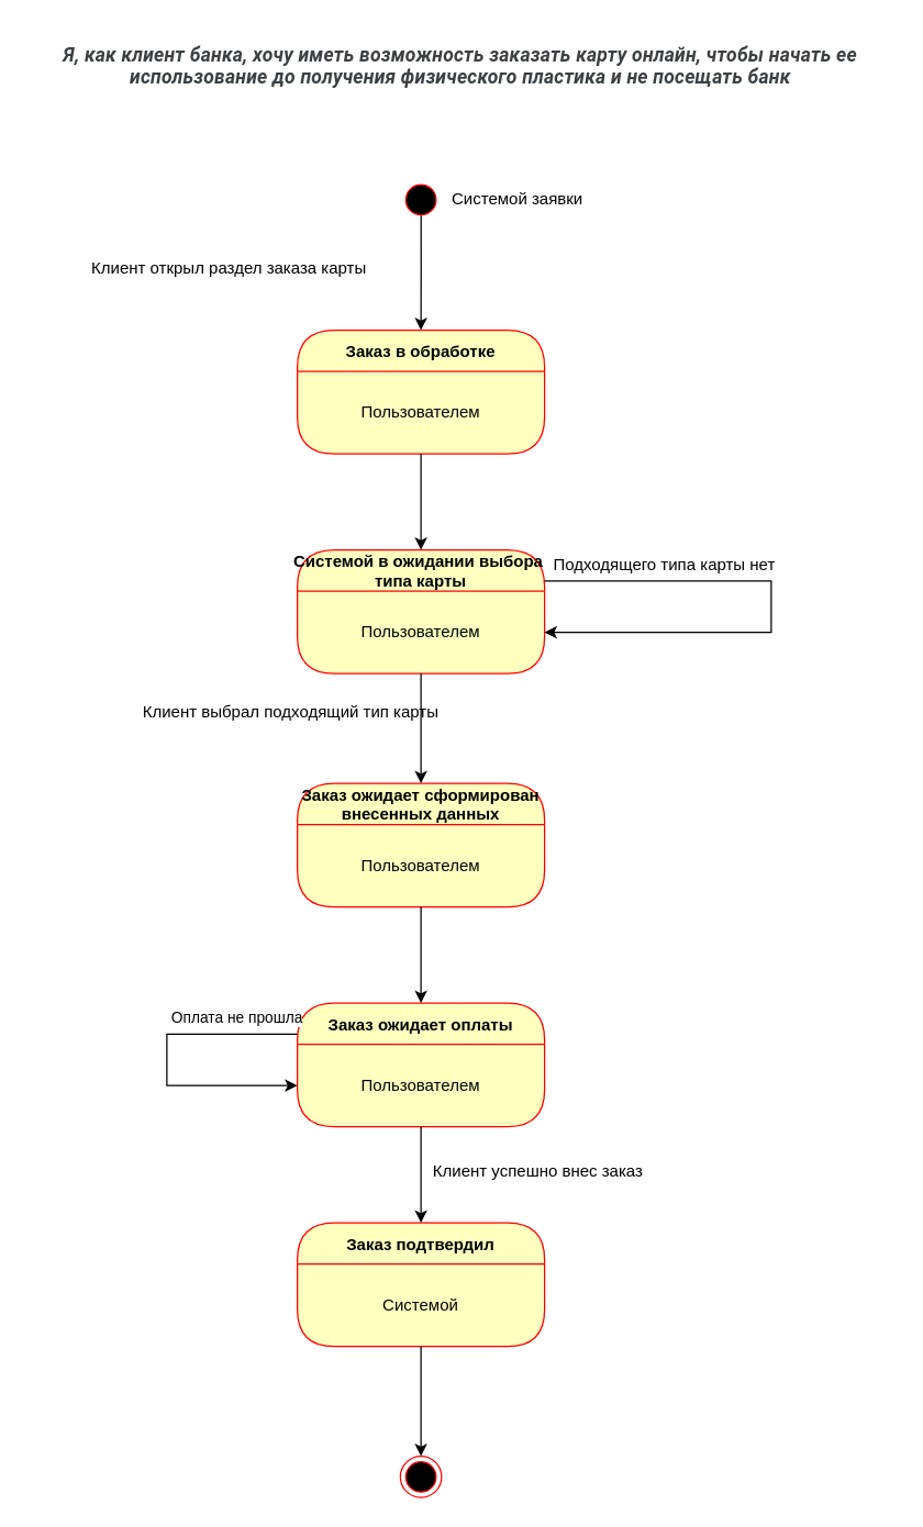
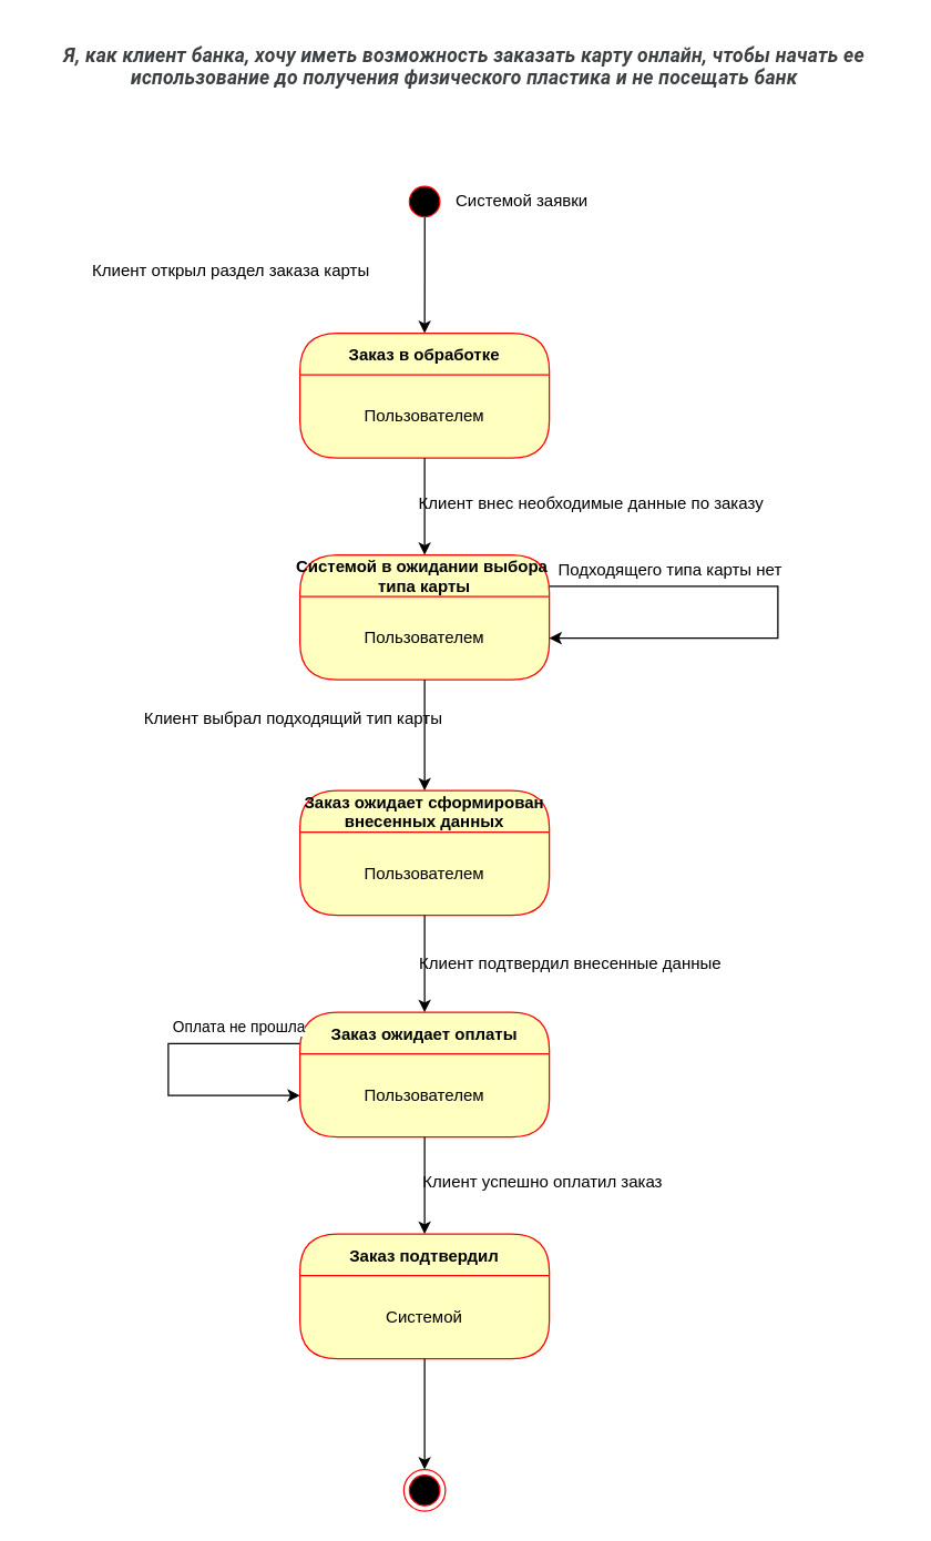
+ <mxCell id="27" value="Клиент внес необходимые данные по заказу" style="text;html=1;align=center;verticalAlign=middle;resizable=0;points=[];autosize=1;strokeColor=none;fillColor=none;" vertex="1" parent="1"><mxGeometry x="301" y="348" width="250" height="30" as="geometry" /></mxCell>
+ <mxCell id="29" value="Клиент подтвердил внесенные данные" style="text;html=1;align=center;verticalAlign=middle;resizable=0;points=[];autosize=1;strokeColor=none;fillColor=none;" vertex="1" parent="1"><mxGeometry x="301" y="680" width="220" height="30" as="geometry" /></mxCell>
- <mxCell id="30" value="Клиент успешно внес заказ" style="text;html=1;align=center;verticalAlign=middle;resizable=0;points=[];autosize=1;strokeColor=none;fillColor=none;" vertex="1" parent="1"><mxGeometry x="301" y="838" width="180" height="30" as="geometry" /></mxCell>
+ <mxCell id="30" value="Клиент успешно оплатил заказ" style="text;html=1;align=center;verticalAlign=middle;resizable=0;points=[];autosize=1;strokeColor=none;fillColor=none;" vertex="1" parent="1"><mxGeometry x="301" y="838" width="180" height="30" as="geometry" /></mxCell>
